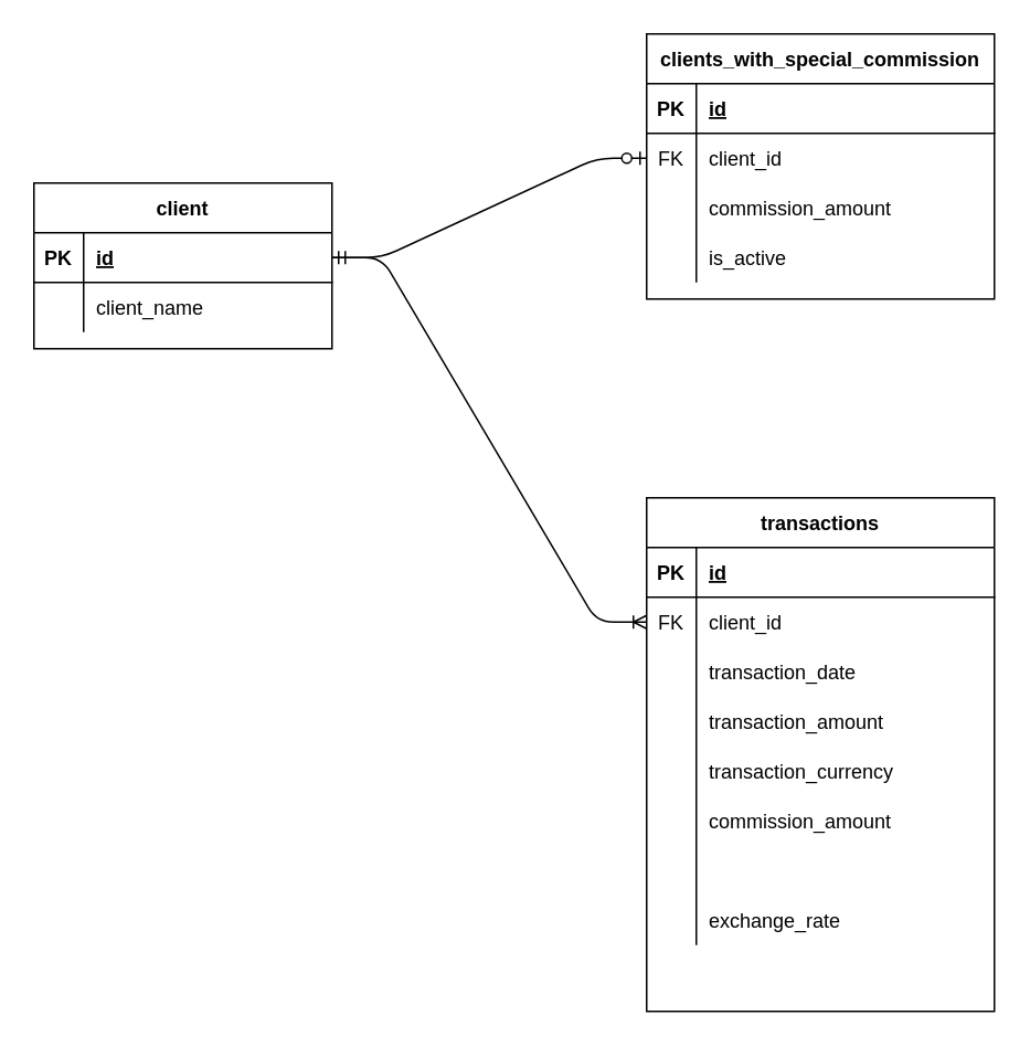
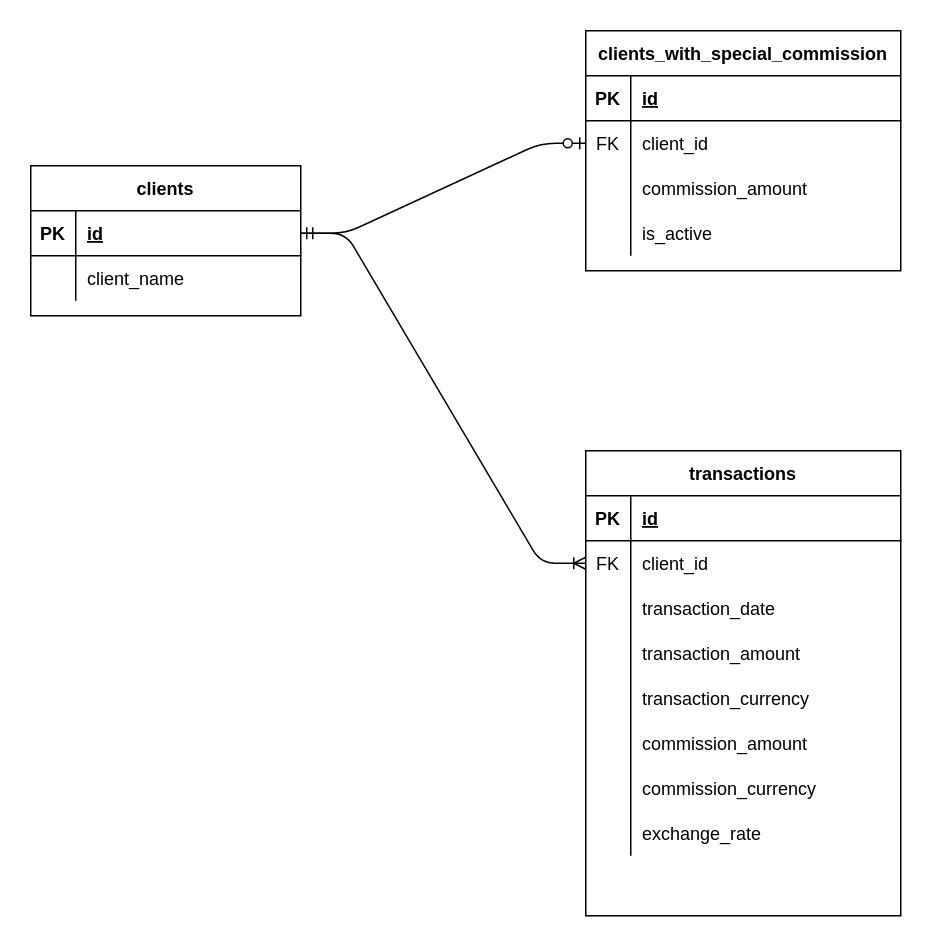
- <mxCell id="2" value="client" style="shape=table;startSize=30;container=1;collapsible=1;childLayout=tableLayout;fixedRows=1;rowLines=0;fontStyle=1;align=center;resizeLast=1;" parent="1" vertex="1"><mxGeometry x="20" y="110" width="180" height="100" as="geometry" /></mxCell>
+ <mxCell id="2" value="clients" style="shape=table;startSize=30;container=1;collapsible=1;childLayout=tableLayout;fixedRows=1;rowLines=0;fontStyle=1;align=center;resizeLast=1;" parent="1" vertex="1"><mxGeometry x="20" y="110" width="180" height="100" as="geometry" /></mxCell>
+ <mxCell id="44" value="commission_currency" style="shape=partialRectangle;connectable=0;fillColor=none;top=0;left=0;bottom=0;right=0;align=left;spacingLeft=6;overflow=hidden;" parent="42" vertex="1"><mxGeometry x="30" width="180" height="30" as="geometry" /></mxCell>
